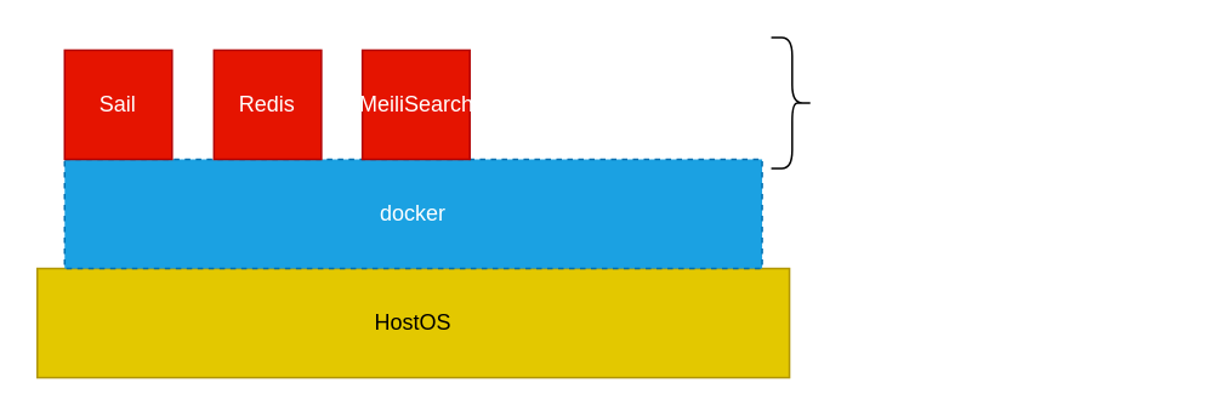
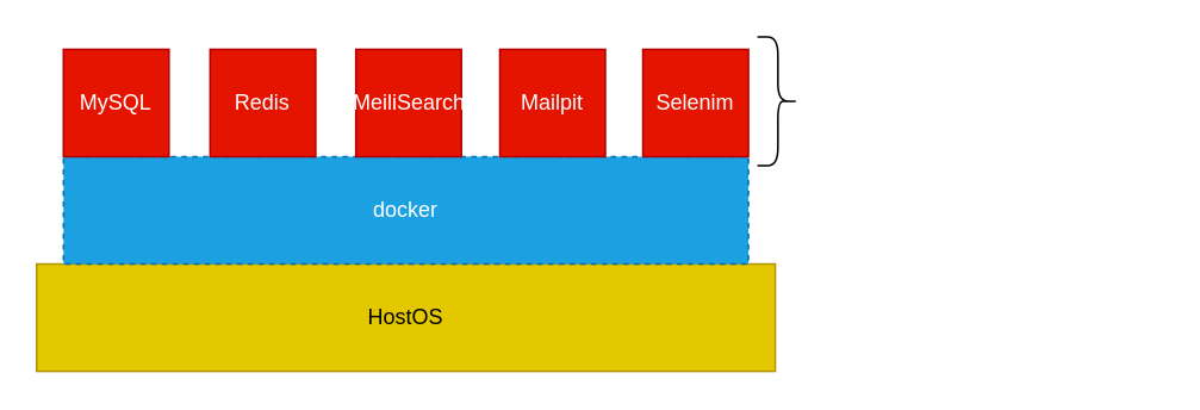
- <mxCell id="5" value="Sail" style="rounded=0;whiteSpace=wrap;html=1;fillColor=#e51400;fontColor=#ffffff;strokeColor=#B20000;" vertex="1" parent="2"><mxGeometry x="15" width="59" height="60" as="geometry" /></mxCell>
+ <mxCell id="5" value="MySQL" style="rounded=0;whiteSpace=wrap;html=1;fillColor=#e51400;fontColor=#ffffff;strokeColor=#B20000;" vertex="1" parent="2"><mxGeometry x="15" width="59" height="60" as="geometry" /></mxCell>
+ <mxCell id="9" value="Mailpit" style="rounded=0;whiteSpace=wrap;html=1;fillColor=#e51400;fontColor=#ffffff;strokeColor=#B20000;" vertex="1" parent="2"><mxGeometry x="259" width="59" height="60" as="geometry" /></mxCell>
+ <mxCell id="8" value="Selenim" style="rounded=0;whiteSpace=wrap;html=1;fillColor=#e51400;fontColor=#ffffff;strokeColor=#B20000;" vertex="1" parent="2"><mxGeometry x="339" width="59" height="60" as="geometry" /></mxCell>
